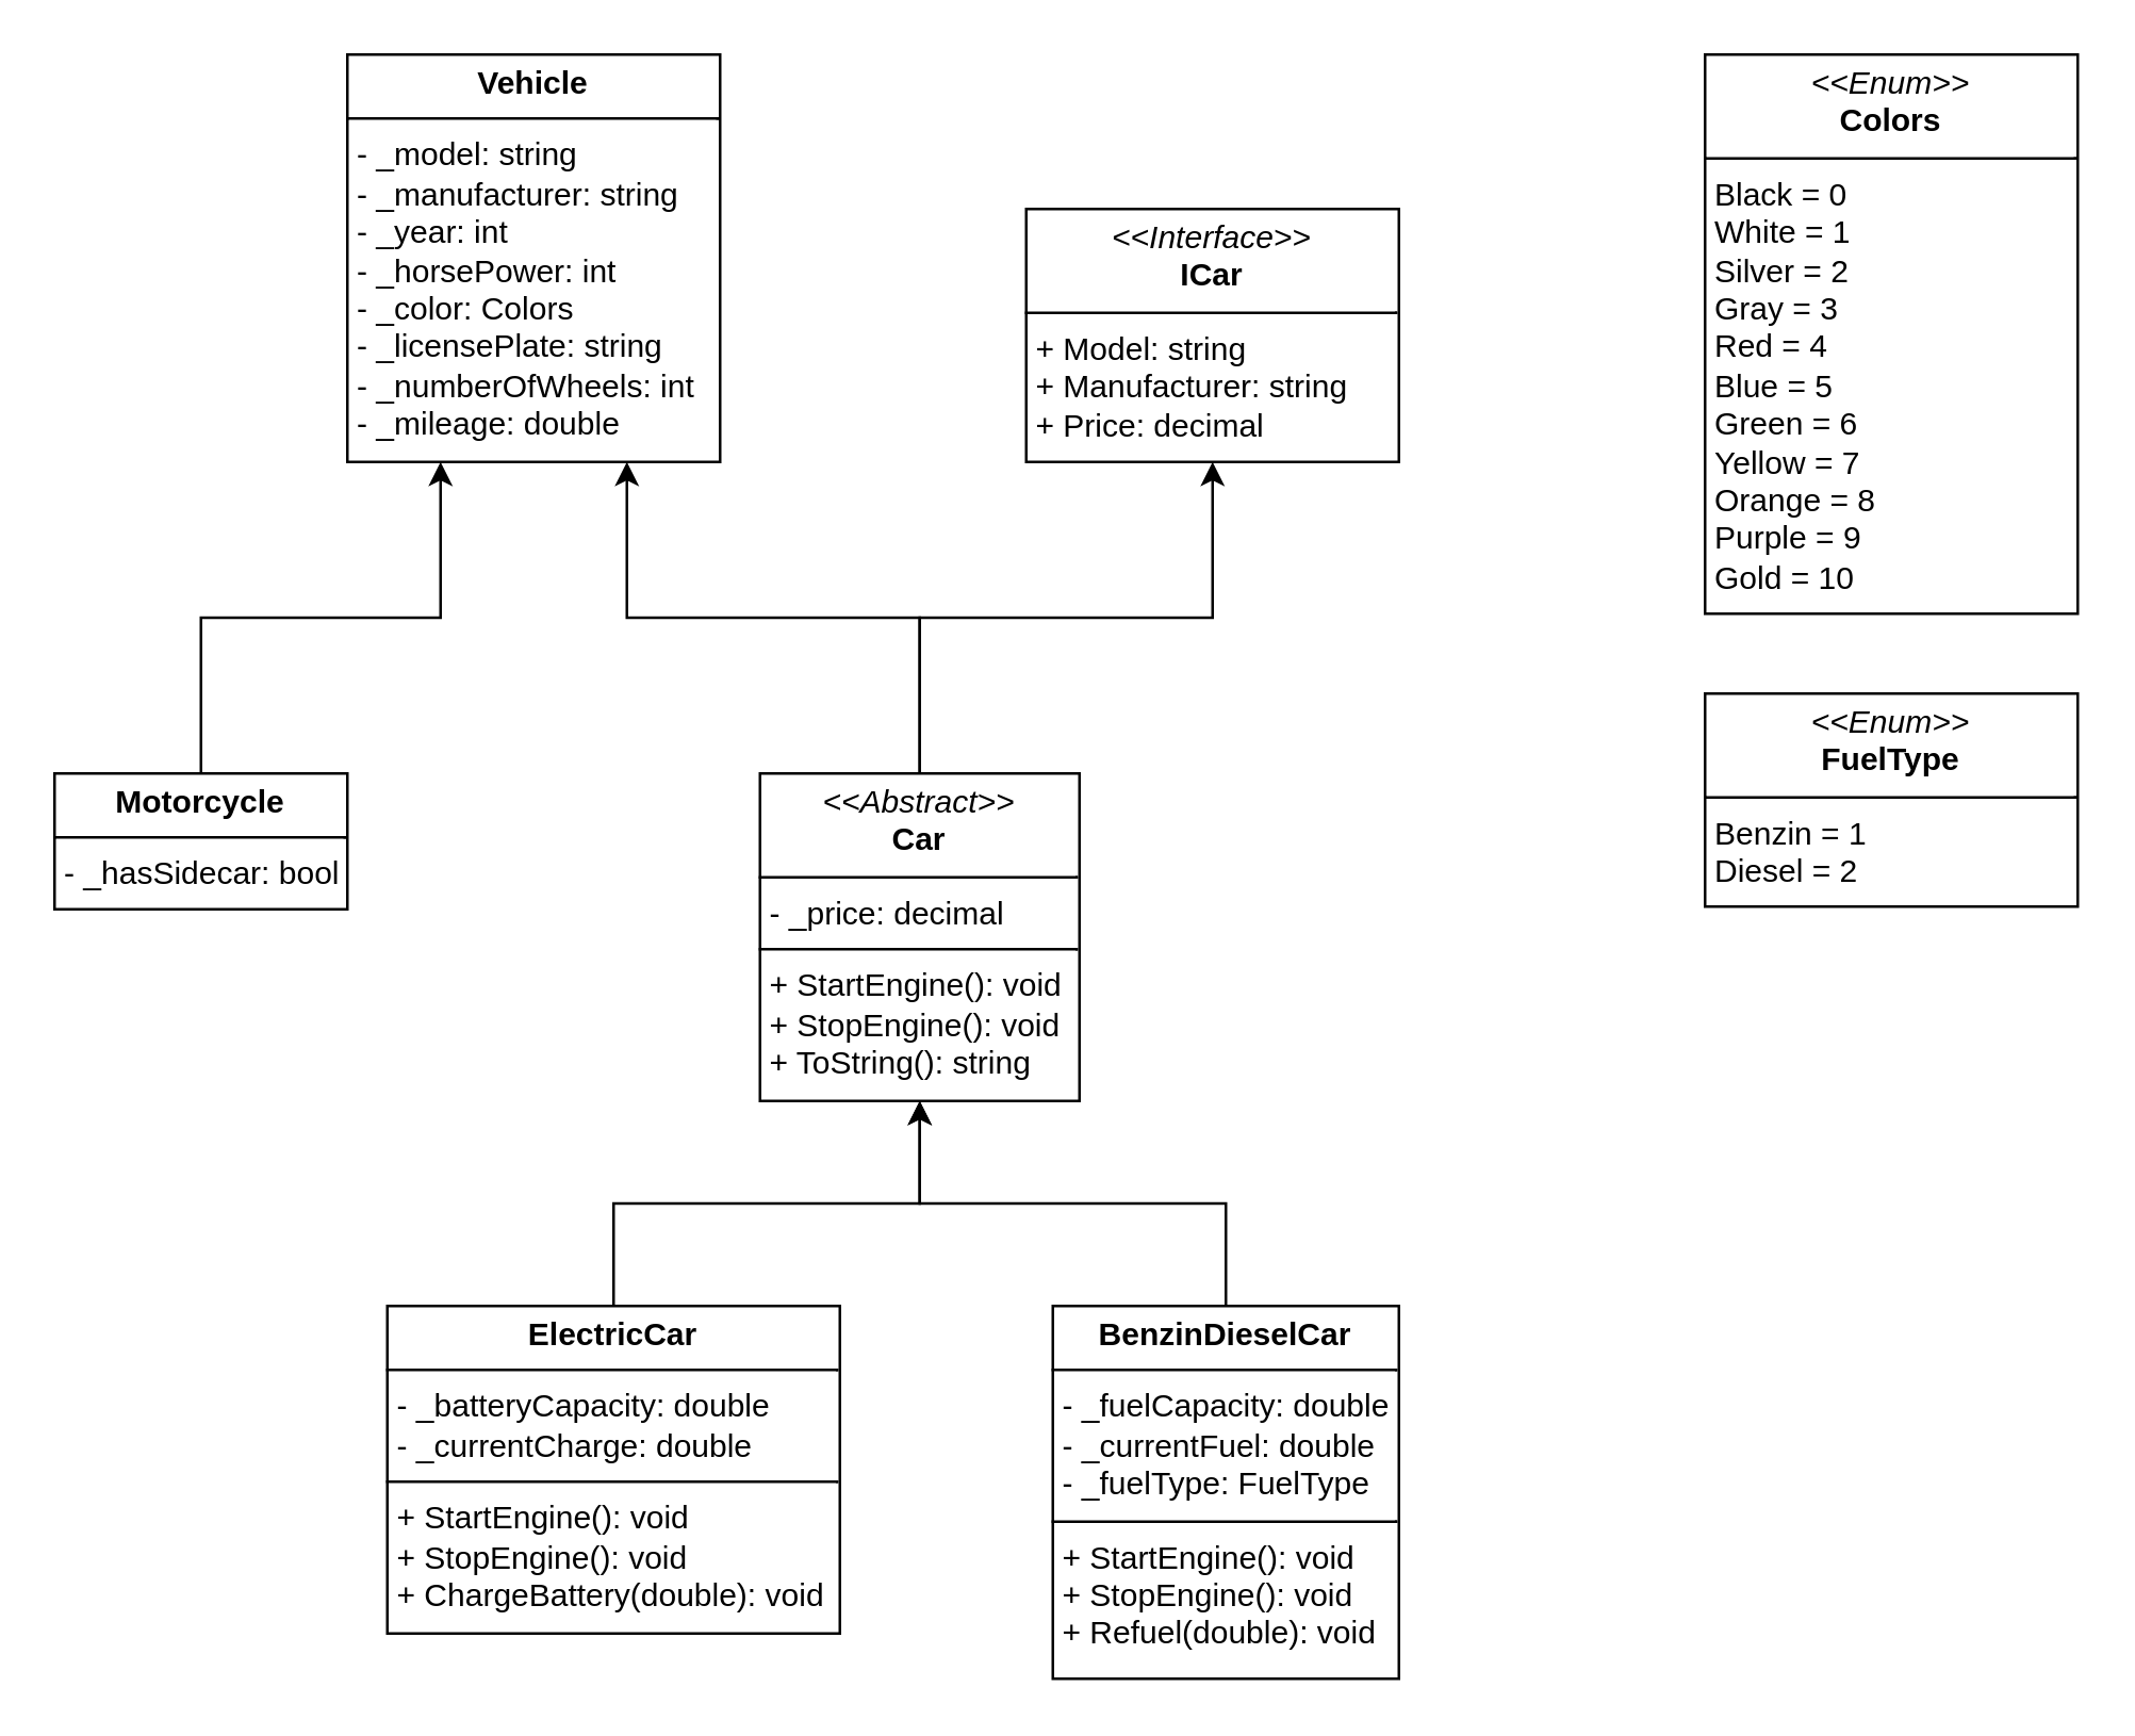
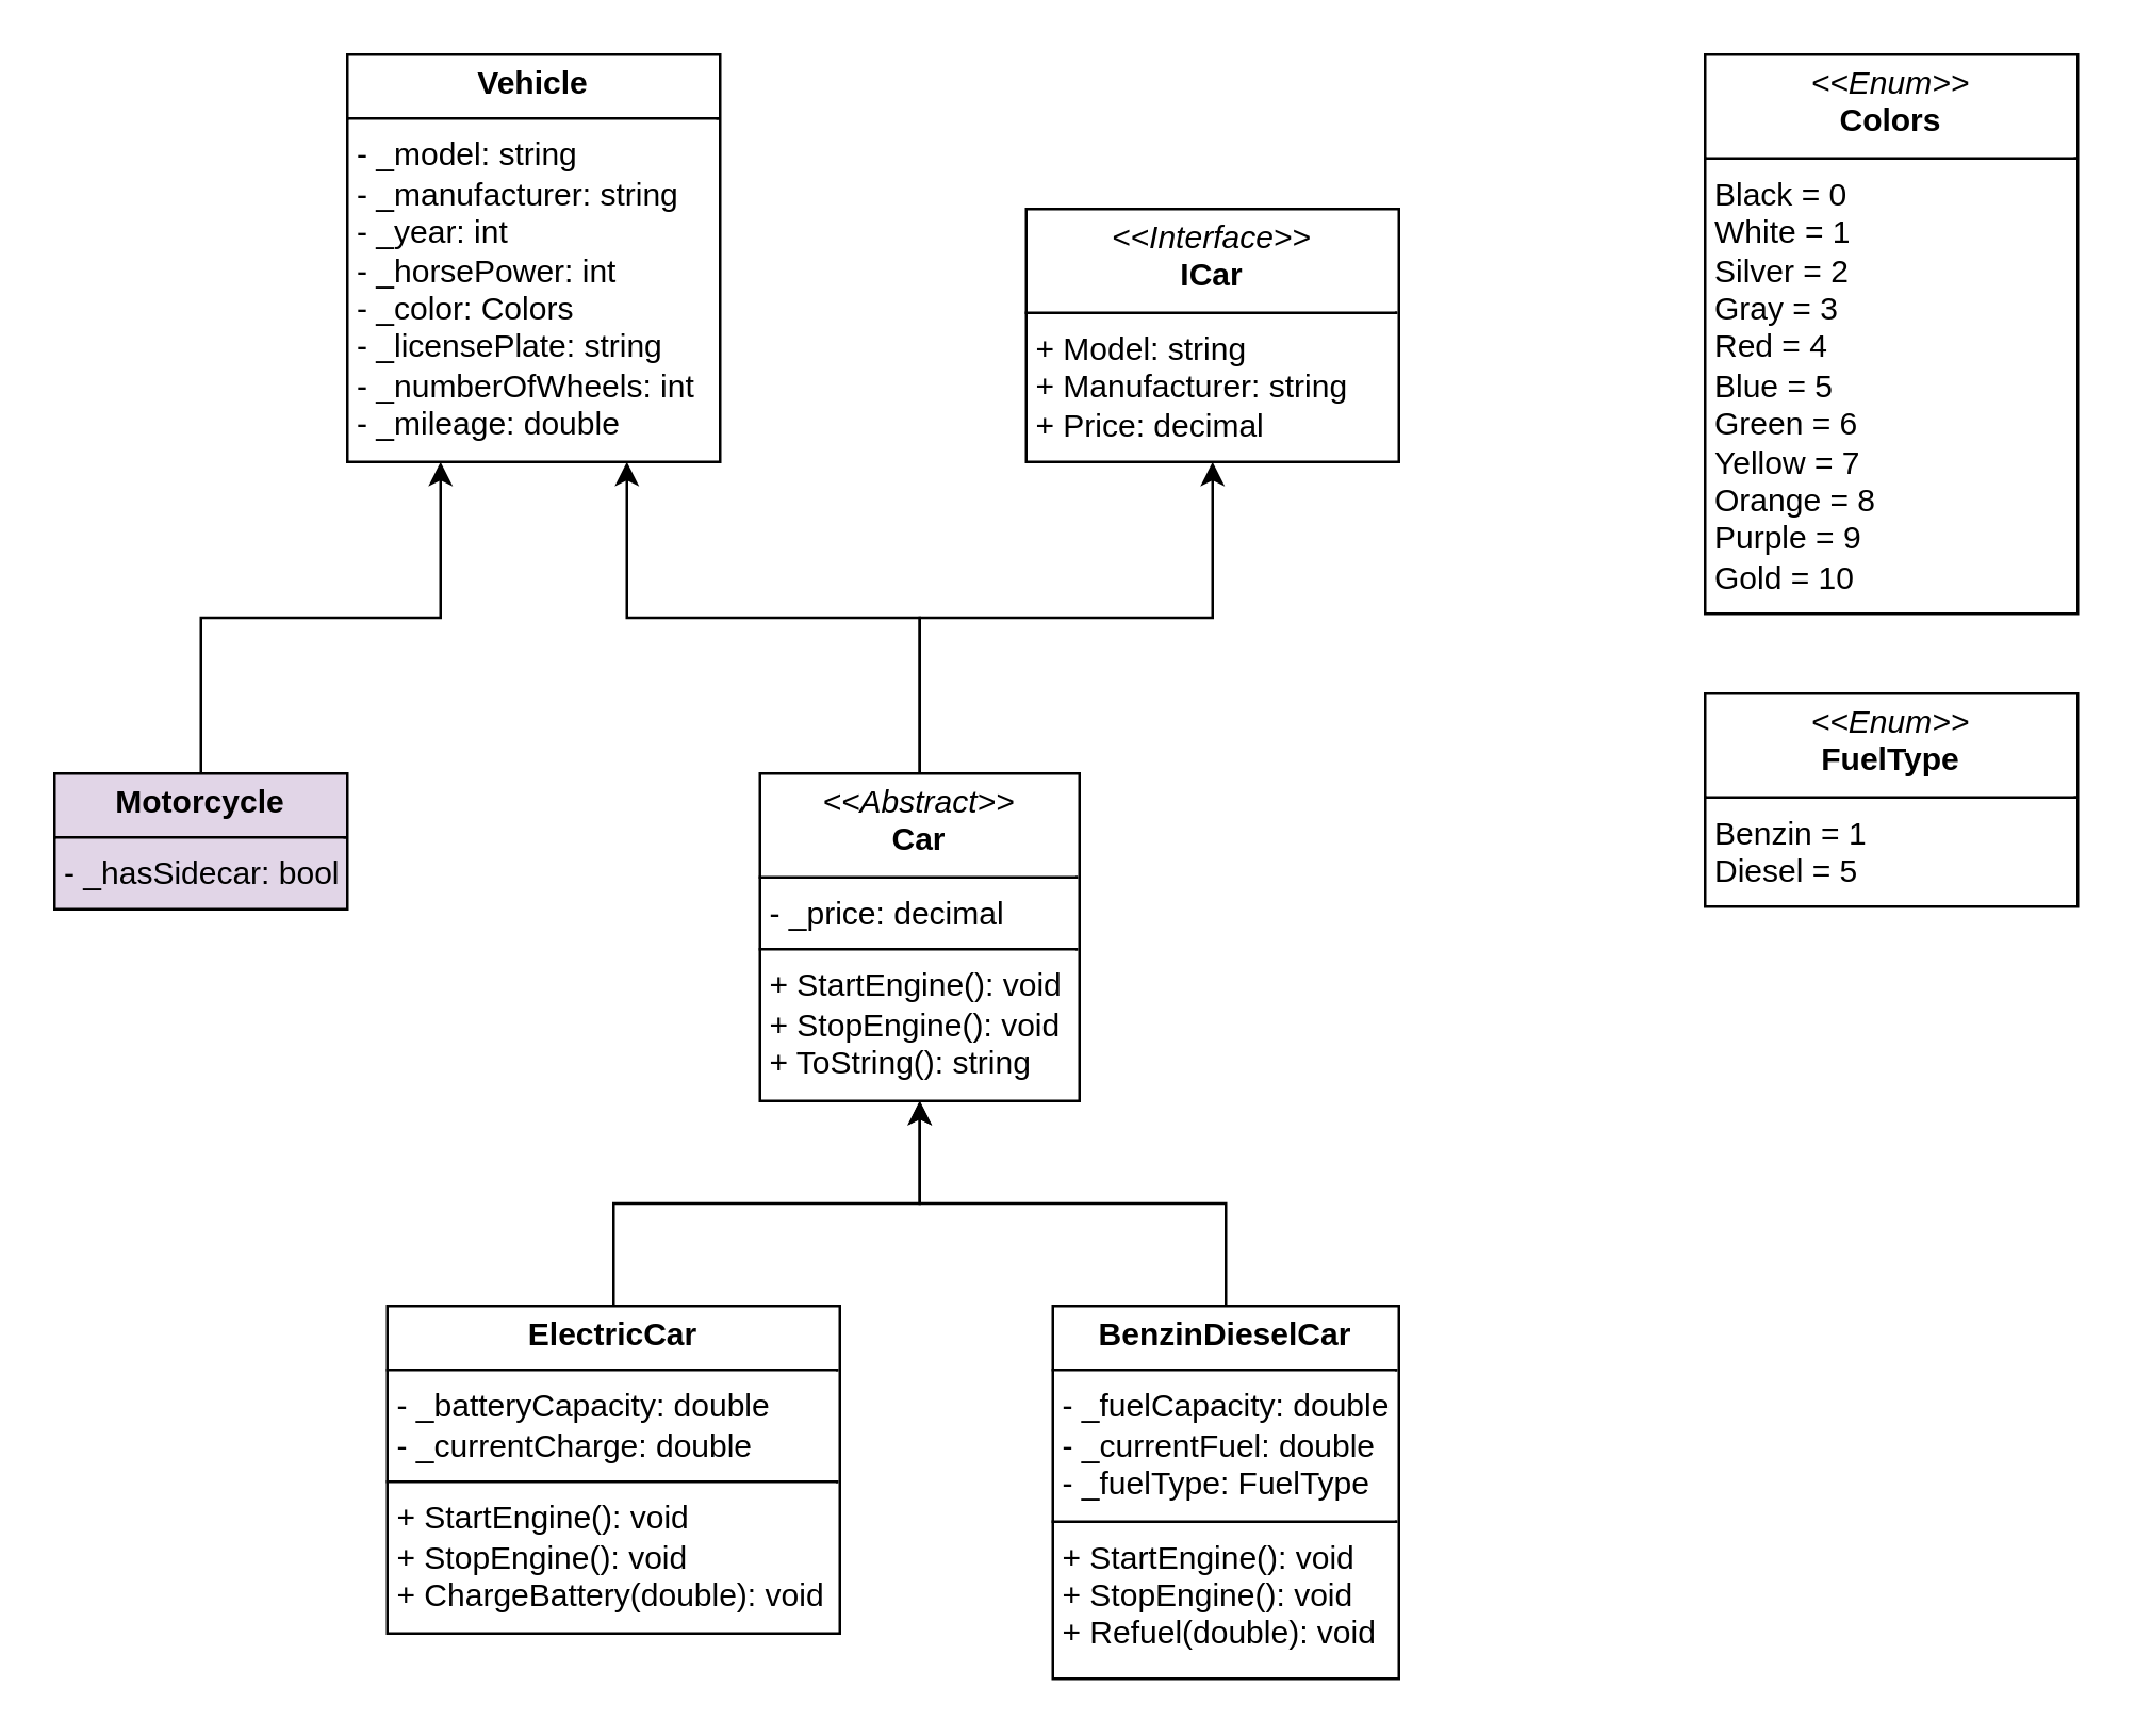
- <mxCell id="2" value="&lt;p style=&quot;margin:0px;margin-top:4px;text-align:center;&quot;&gt;&lt;i&gt;&amp;lt;&amp;lt;Enum&amp;gt;&amp;gt;&lt;/i&gt;&lt;br&gt;&lt;b&gt;FuelType&lt;/b&gt;&lt;/p&gt;&lt;hr size=&quot;1&quot; style=&quot;border-style:solid;&quot;&gt;&lt;p style=&quot;margin:0px;margin-left:4px;&quot;&gt;Benzin = 1&lt;/p&gt;&lt;p style=&quot;margin:0px;margin-left:4px;&quot;&gt;Diesel = 2&lt;/p&gt;" style="verticalAlign=top;align=left;overflow=fill;html=1;whiteSpace=wrap;" vertex="1" parent="1"><mxGeometry x="640" y="260" width="140" height="80" as="geometry" /></mxCell>
+ <mxCell id="2" value="&lt;p style=&quot;margin:0px;margin-top:4px;text-align:center;&quot;&gt;&lt;i&gt;&amp;lt;&amp;lt;Enum&amp;gt;&amp;gt;&lt;/i&gt;&lt;br&gt;&lt;b&gt;FuelType&lt;/b&gt;&lt;/p&gt;&lt;hr size=&quot;1&quot; style=&quot;border-style:solid;&quot;&gt;&lt;p style=&quot;margin:0px;margin-left:4px;&quot;&gt;Benzin = 1&lt;/p&gt;&lt;p style=&quot;margin:0px;margin-left:4px;&quot;&gt;Diesel = 5&lt;/p&gt;" style="verticalAlign=top;align=left;overflow=fill;html=1;whiteSpace=wrap;" vertex="1" parent="1"><mxGeometry x="640" y="260" width="140" height="80" as="geometry" /></mxCell>
- <mxCell id="7" value="&lt;p style=&quot;margin:0px;margin-top:4px;text-align:center;&quot;&gt;&lt;b&gt;Motorcycle&lt;/b&gt;&lt;/p&gt;&lt;hr size=&quot;1&quot; style=&quot;border-style:solid;&quot;&gt;&lt;p style=&quot;margin:0px;margin-left:4px;&quot;&gt;- _hasSidecar: bool&lt;/p&gt;" style="verticalAlign=top;align=left;overflow=fill;html=1;whiteSpace=wrap;" vertex="1" parent="1"><mxGeometry x="20" y="290" width="110" height="51" as="geometry" /></mxCell>
+ <mxCell id="7" value="&lt;p style=&quot;margin:0px;margin-top:4px;text-align:center;&quot;&gt;&lt;b&gt;Motorcycle&lt;/b&gt;&lt;/p&gt;&lt;hr size=&quot;1&quot; style=&quot;border-style:solid;&quot;&gt;&lt;p style=&quot;margin:0px;margin-left:4px;&quot;&gt;- _hasSidecar: bool&lt;/p&gt;" style="verticalAlign=top;align=left;overflow=fill;html=1;whiteSpace=wrap;fillColor=#e1d5e7;" vertex="1" parent="1"><mxGeometry x="20" y="290" width="110" height="51" as="geometry" /></mxCell>
